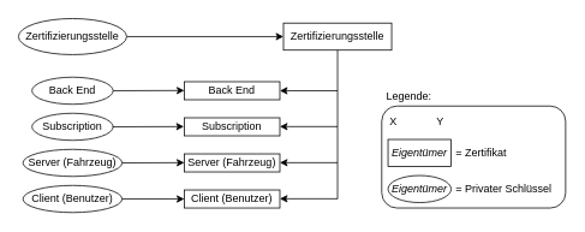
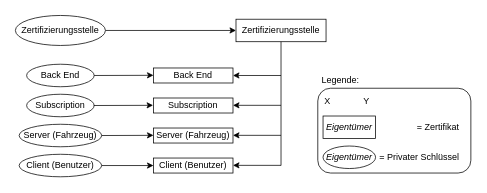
- <mxCell id="9" value="&amp;nbsp;= Zertifikat" style="text;html=1;fillColor=none;align=left;verticalAlign=middle;whiteSpace=wrap;rounded=0;" vertex="1" parent="1"><mxGeometry x="500" y="159" width="70" height="20" as="geometry" /></mxCell>
+ <mxCell id="9" value="&amp;nbsp;= Zertifikat" style="text;html=1;fillColor=none;align=left;verticalAlign=middle;whiteSpace=wrap;rounded=0;" vertex="1" parent="1"><mxGeometry x="550" y="159" width="70" height="20" as="geometry" /></mxCell>
